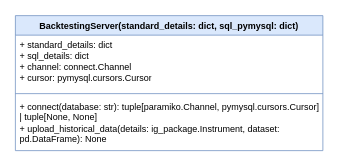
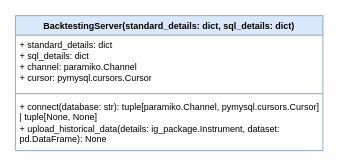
- <mxCell id="2" value="&lt;font style=&quot;font-size: 12px;&quot;&gt;BacktestingServer(standard_details: dict, sql_pymysql: dict)&lt;/font&gt;" style="swimlane;fontStyle=1;align=center;verticalAlign=top;childLayout=stackLayout;horizontal=1;startSize=26;horizontalStack=0;resizeParent=1;resizeParentMax=0;resizeLast=0;collapsible=1;marginBottom=0;whiteSpace=wrap;html=1;fillColor=#dae8fc;strokeColor=#6c8ebf;" vertex="1" parent="1"><mxGeometry x="20" y="20" width="410" height="180" as="geometry" /></mxCell>
+ <mxCell id="2" value="&lt;font style=&quot;font-size: 12px;&quot;&gt;BacktestingServer(standard_details: dict, sql_details: dict)&lt;/font&gt;" style="swimlane;fontStyle=1;align=center;verticalAlign=top;childLayout=stackLayout;horizontal=1;startSize=26;horizontalStack=0;resizeParent=1;resizeParentMax=0;resizeLast=0;collapsible=1;marginBottom=0;whiteSpace=wrap;html=1;fillColor=#dae8fc;strokeColor=#6c8ebf;" vertex="1" parent="1"><mxGeometry x="20" y="20" width="410" height="180" as="geometry" /></mxCell>
- <mxCell id="3" value="+ standard_details: dict&lt;div&gt;+ sql_details: dict&lt;/div&gt;&lt;div&gt;+ channel: connect.Channel&lt;/div&gt;&lt;div&gt;+ cursor: pymysql.cursors.Cursor&lt;/div&gt;&lt;div&gt;&lt;br&gt;&lt;/div&gt;&lt;div&gt;&lt;br&gt;&lt;/div&gt;" style="text;strokeColor=none;fillColor=none;align=left;verticalAlign=top;spacingLeft=4;spacingRight=4;overflow=hidden;rotatable=0;points=[[0,0.5],[1,0.5]];portConstraint=eastwest;whiteSpace=wrap;html=1;" vertex="1" parent="2"><mxGeometry y="26" width="410" height="74" as="geometry" /></mxCell>
+ <mxCell id="3" value="+ standard_details: dict&lt;div&gt;+ sql_details: dict&lt;/div&gt;&lt;div&gt;+ channel: paramiko.Channel&lt;/div&gt;&lt;div&gt;+ cursor: pymysql.cursors.Cursor&lt;/div&gt;&lt;div&gt;&lt;br&gt;&lt;/div&gt;&lt;div&gt;&lt;br&gt;&lt;/div&gt;" style="text;strokeColor=none;fillColor=none;align=left;verticalAlign=top;spacingLeft=4;spacingRight=4;overflow=hidden;rotatable=0;points=[[0,0.5],[1,0.5]];portConstraint=eastwest;whiteSpace=wrap;html=1;" vertex="1" parent="2"><mxGeometry y="26" width="410" height="74" as="geometry" /></mxCell>
